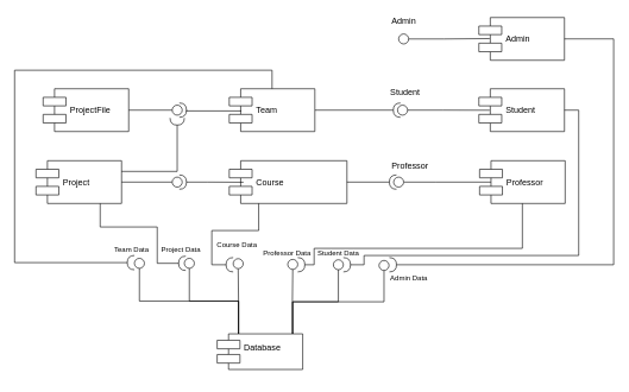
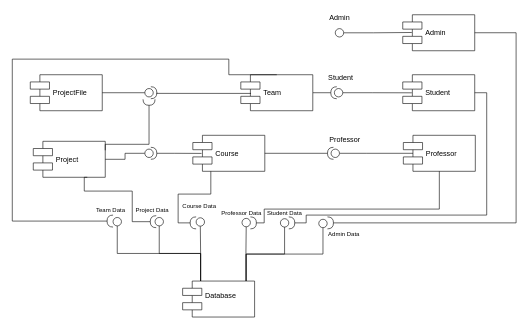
- <mxCell id="25" value="ProjectFile" style="shape=component;align=left;spacingLeft=36;" parent="1" vertex="1"><mxGeometry x="60" y="124" width="120" height="60" as="geometry" /></mxCell>
+ <mxCell id="25" value="ProjectFile" style="shape=component;align=left;spacingLeft=36;" parent="1" vertex="1"><mxGeometry x="50" y="124" width="120" height="60" as="geometry" /></mxCell>
- <mxCell id="10" value="Team" style="shape=component;align=left;spacingLeft=36;" parent="1" vertex="1"><mxGeometry x="321" y="124" width="120" height="60" as="geometry" /></mxCell>
+ <mxCell id="10" value="Team" style="shape=component;align=left;spacingLeft=36;" parent="1" vertex="1"><mxGeometry x="401" y="124" width="120" height="60" as="geometry" /></mxCell>
- <mxCell id="11" value="Project" style="shape=component;align=left;spacingLeft=36;" parent="1" vertex="1"><mxGeometry x="50" y="225" width="120" height="60" as="geometry" /></mxCell>
+ <mxCell id="11" value="Project" style="shape=component;align=left;spacingLeft=36;" parent="1" vertex="1"><mxGeometry x="55" y="235" width="120" height="60" as="geometry" /></mxCell>
- <mxCell id="8" value="Course" style="shape=component;align=left;spacingLeft=36;" parent="1" vertex="1"><mxGeometry x="321" y="225" width="165" height="60" as="geometry" /></mxCell>
+ <mxCell id="8" value="Course" style="shape=component;align=left;spacingLeft=36;" parent="1" vertex="1"><mxGeometry x="321" y="225" width="120" height="60" as="geometry" /></mxCell>
- <mxCell id="18" value="Database&#10;" style="shape=component;align=left;spacingLeft=36;verticalAlign=middle;" parent="1" vertex="1"><mxGeometry x="304" y="468" width="120" height="50" as="geometry" /></mxCell>
+ <mxCell id="18" value="Database&#10;" style="shape=component;align=left;spacingLeft=36;verticalAlign=middle;" parent="1" vertex="1"><mxGeometry x="304" y="468" width="120" height="60" as="geometry" /></mxCell>
